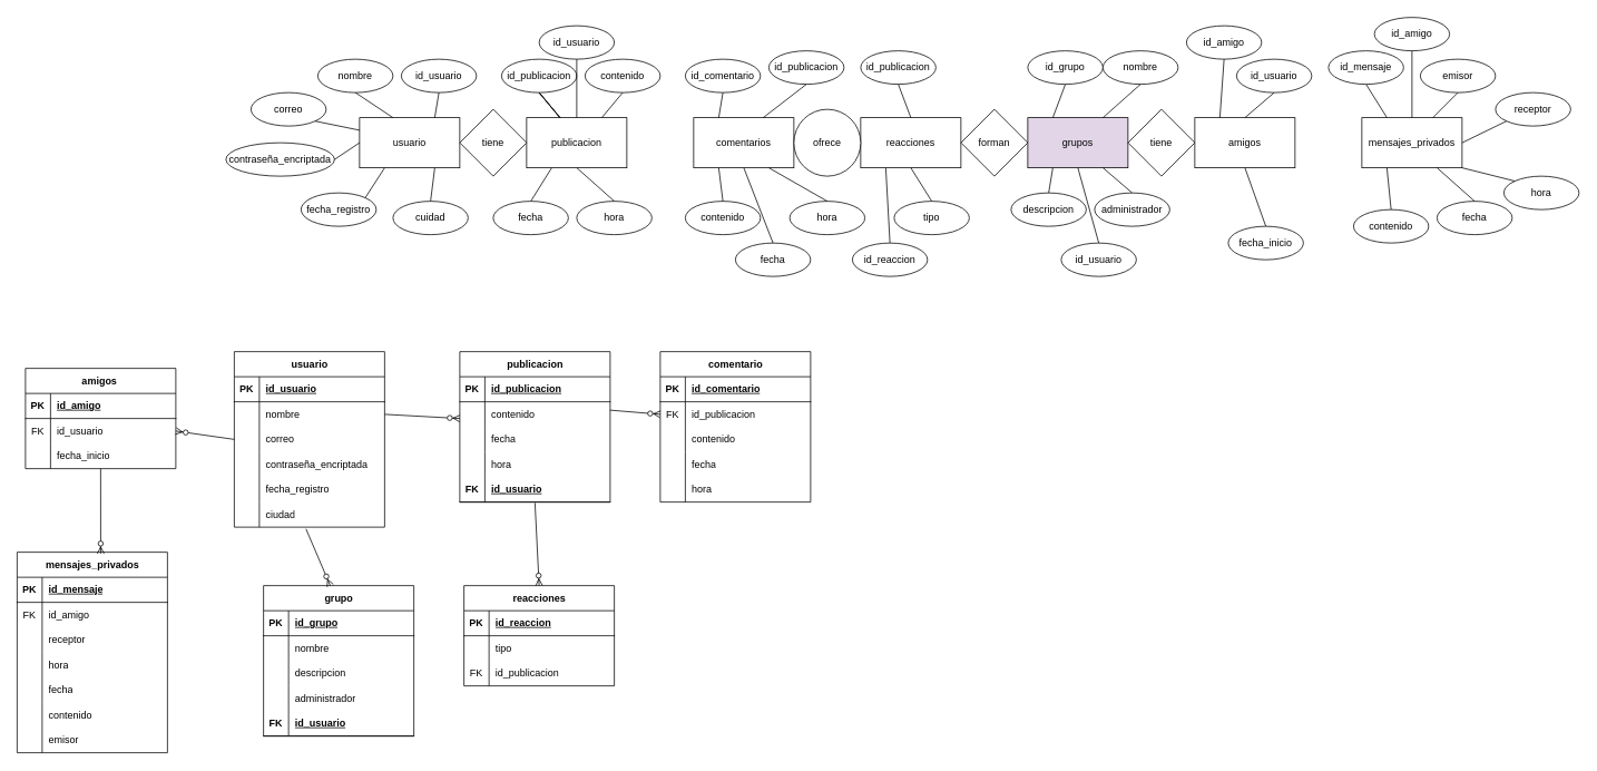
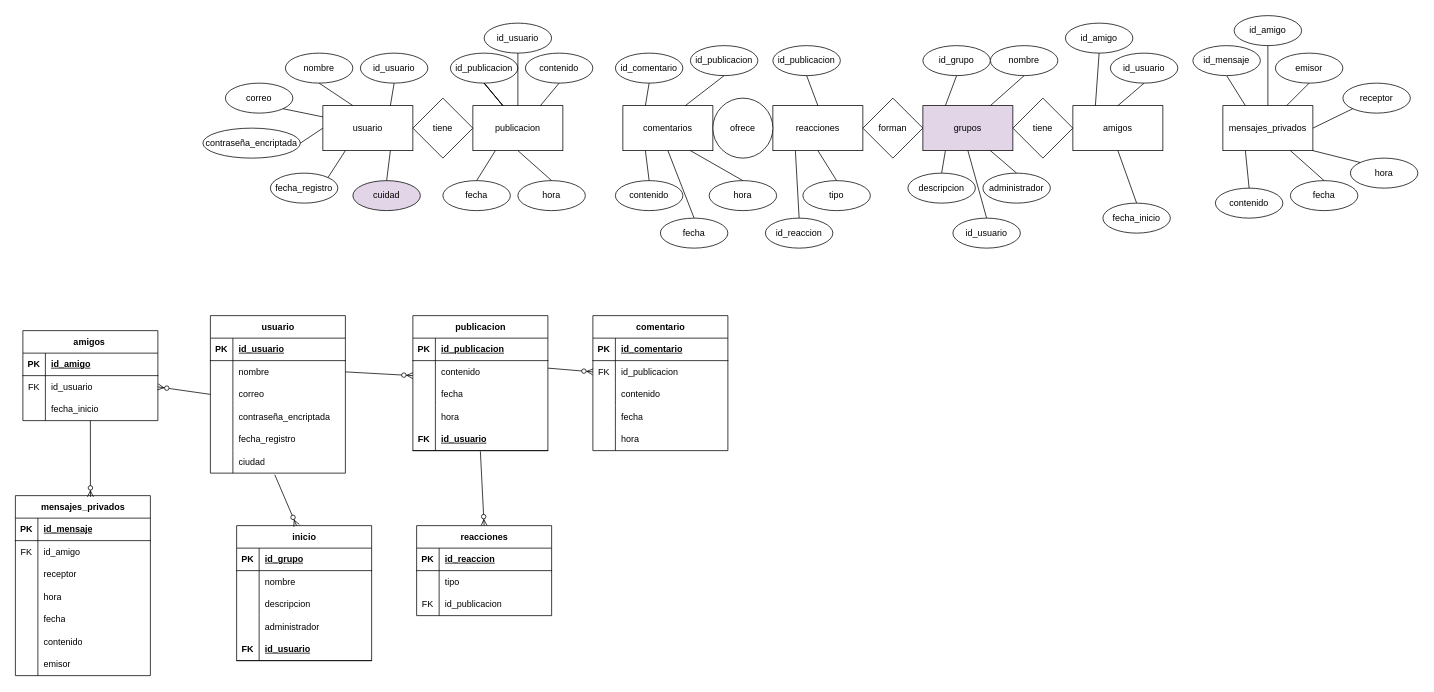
- <mxCell id="16" value="cuidad" style="ellipse;whiteSpace=wrap;html=1;" vertex="1" parent="1"><mxGeometry x="470" y="240" width="90" height="40" as="geometry" /></mxCell>
+ <mxCell id="16" value="cuidad" style="ellipse;whiteSpace=wrap;html=1;fillColor=#e1d5e7;" vertex="1" parent="1"><mxGeometry x="470" y="240" width="90" height="40" as="geometry" /></mxCell>
- <mxCell id="132" value="grupo" style="shape=table;startSize=30;container=1;collapsible=1;childLayout=tableLayout;fixedRows=1;rowLines=0;fontStyle=1;align=center;resizeLast=1;html=1;" vertex="1" parent="1"><mxGeometry x="315" y="700" width="180" height="180" as="geometry" /></mxCell>
+ <mxCell id="132" value="inicio" style="shape=table;startSize=30;container=1;collapsible=1;childLayout=tableLayout;fixedRows=1;rowLines=0;fontStyle=1;align=center;resizeLast=1;html=1;" vertex="1" parent="1"><mxGeometry x="315" y="700" width="180" height="180" as="geometry" /></mxCell>
